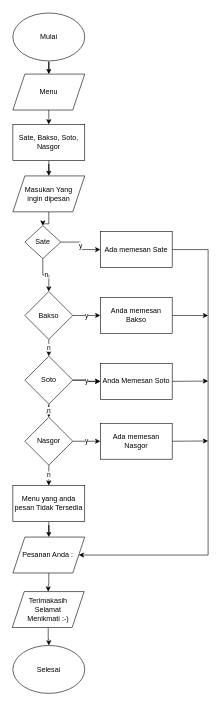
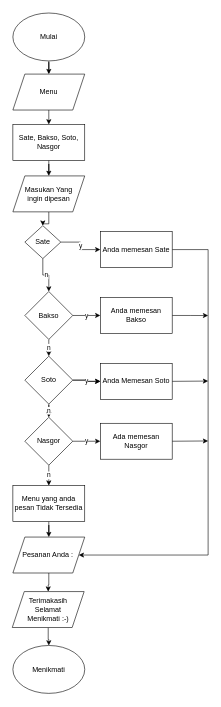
- <mxCell id="14" value="Ada memesan Sate" style="rounded=0;whiteSpace=wrap;html=1;" vertex="1" parent="1"><mxGeometry x="167" y="385" width="120" height="60" as="geometry" /></mxCell>
+ <mxCell id="14" value="Anda memesan Sate" style="rounded=0;whiteSpace=wrap;html=1;" vertex="1" parent="1"><mxGeometry x="167" y="385" width="120" height="60" as="geometry" /></mxCell>
- <mxCell id="37" value="Selesai" style="ellipse;whiteSpace=wrap;html=1;" vertex="1" parent="1"><mxGeometry x="21" y="1076" width="120" height="80" as="geometry" /></mxCell>
+ <mxCell id="37" value="Menikmati" style="ellipse;whiteSpace=wrap;html=1;" vertex="1" parent="1"><mxGeometry x="21" y="1076" width="120" height="80" as="geometry" /></mxCell>
